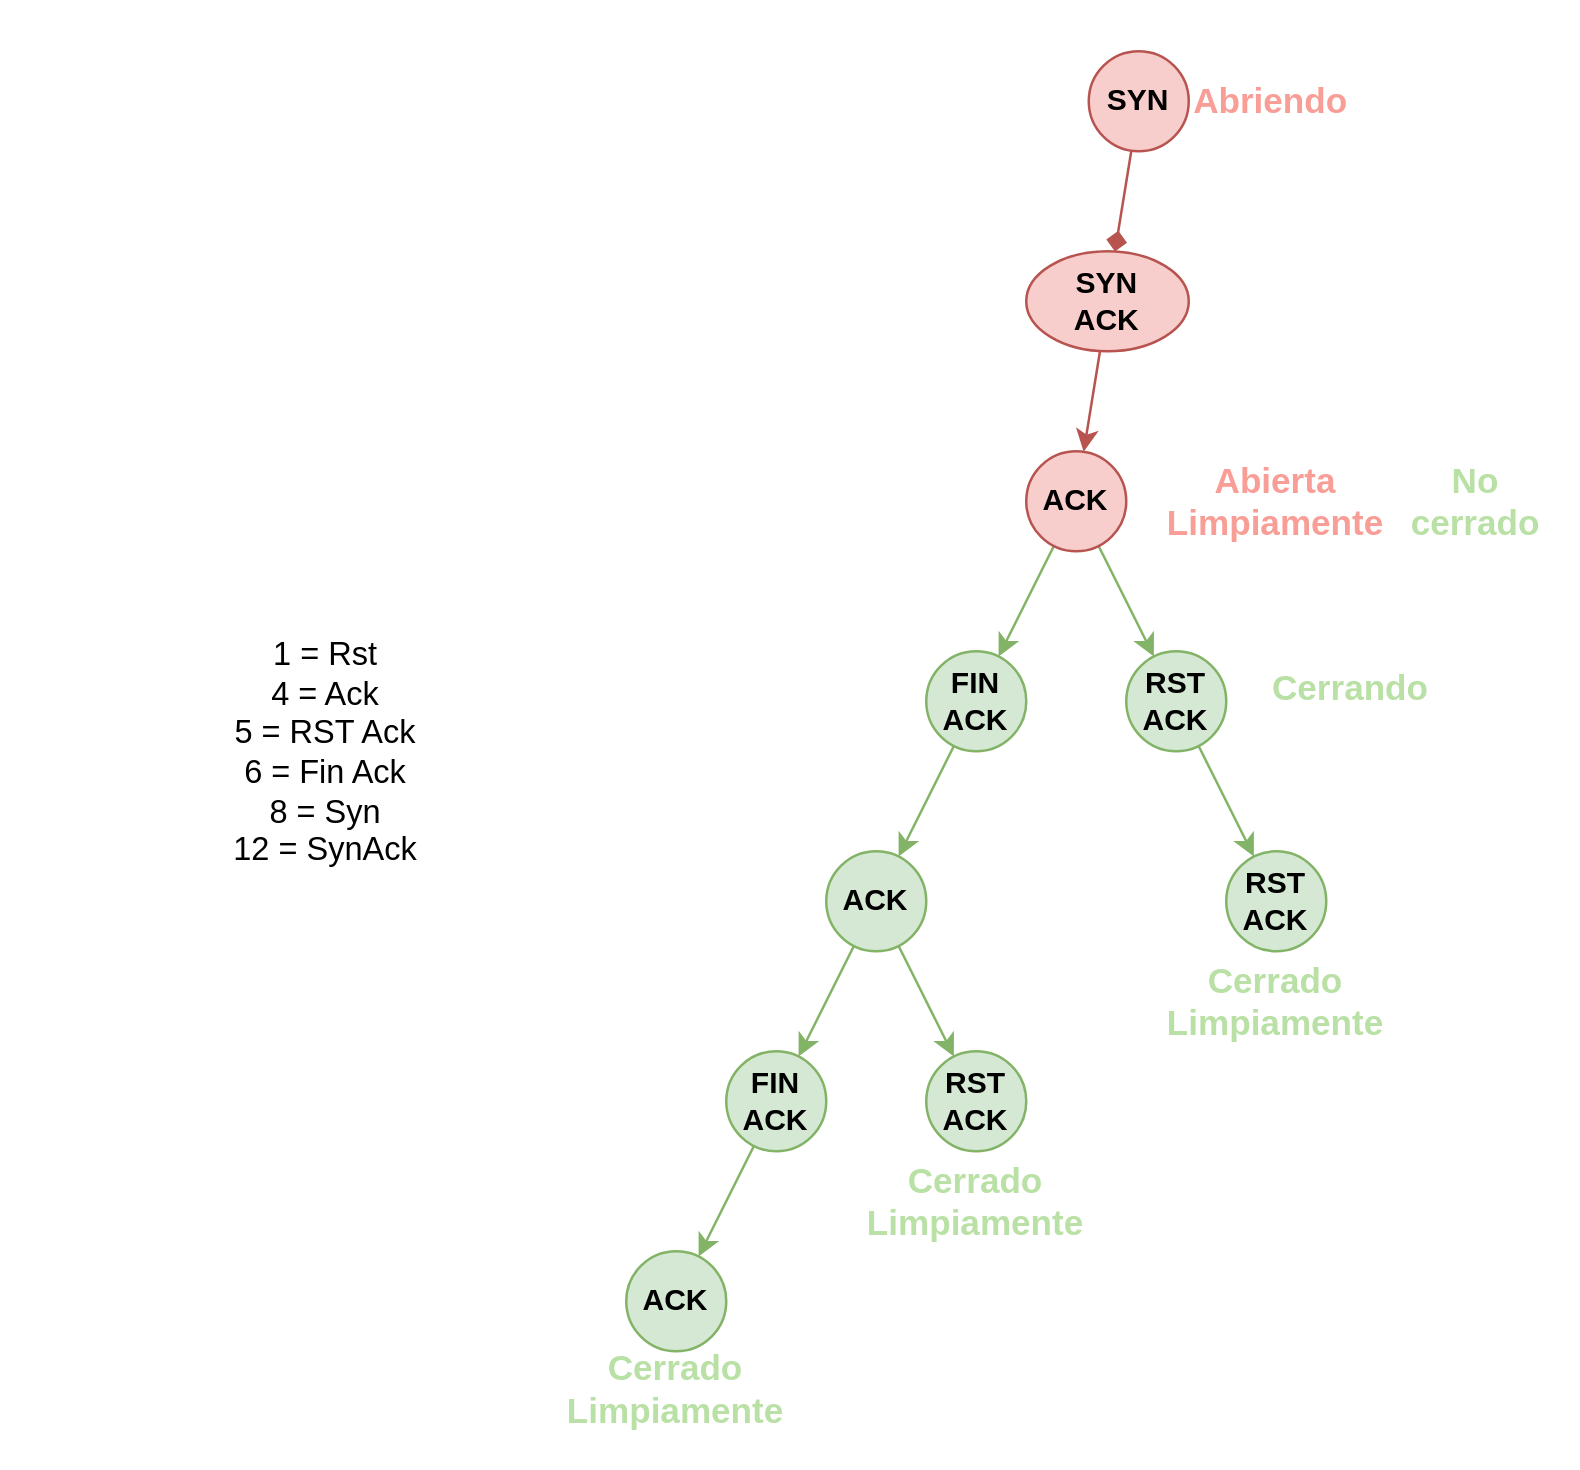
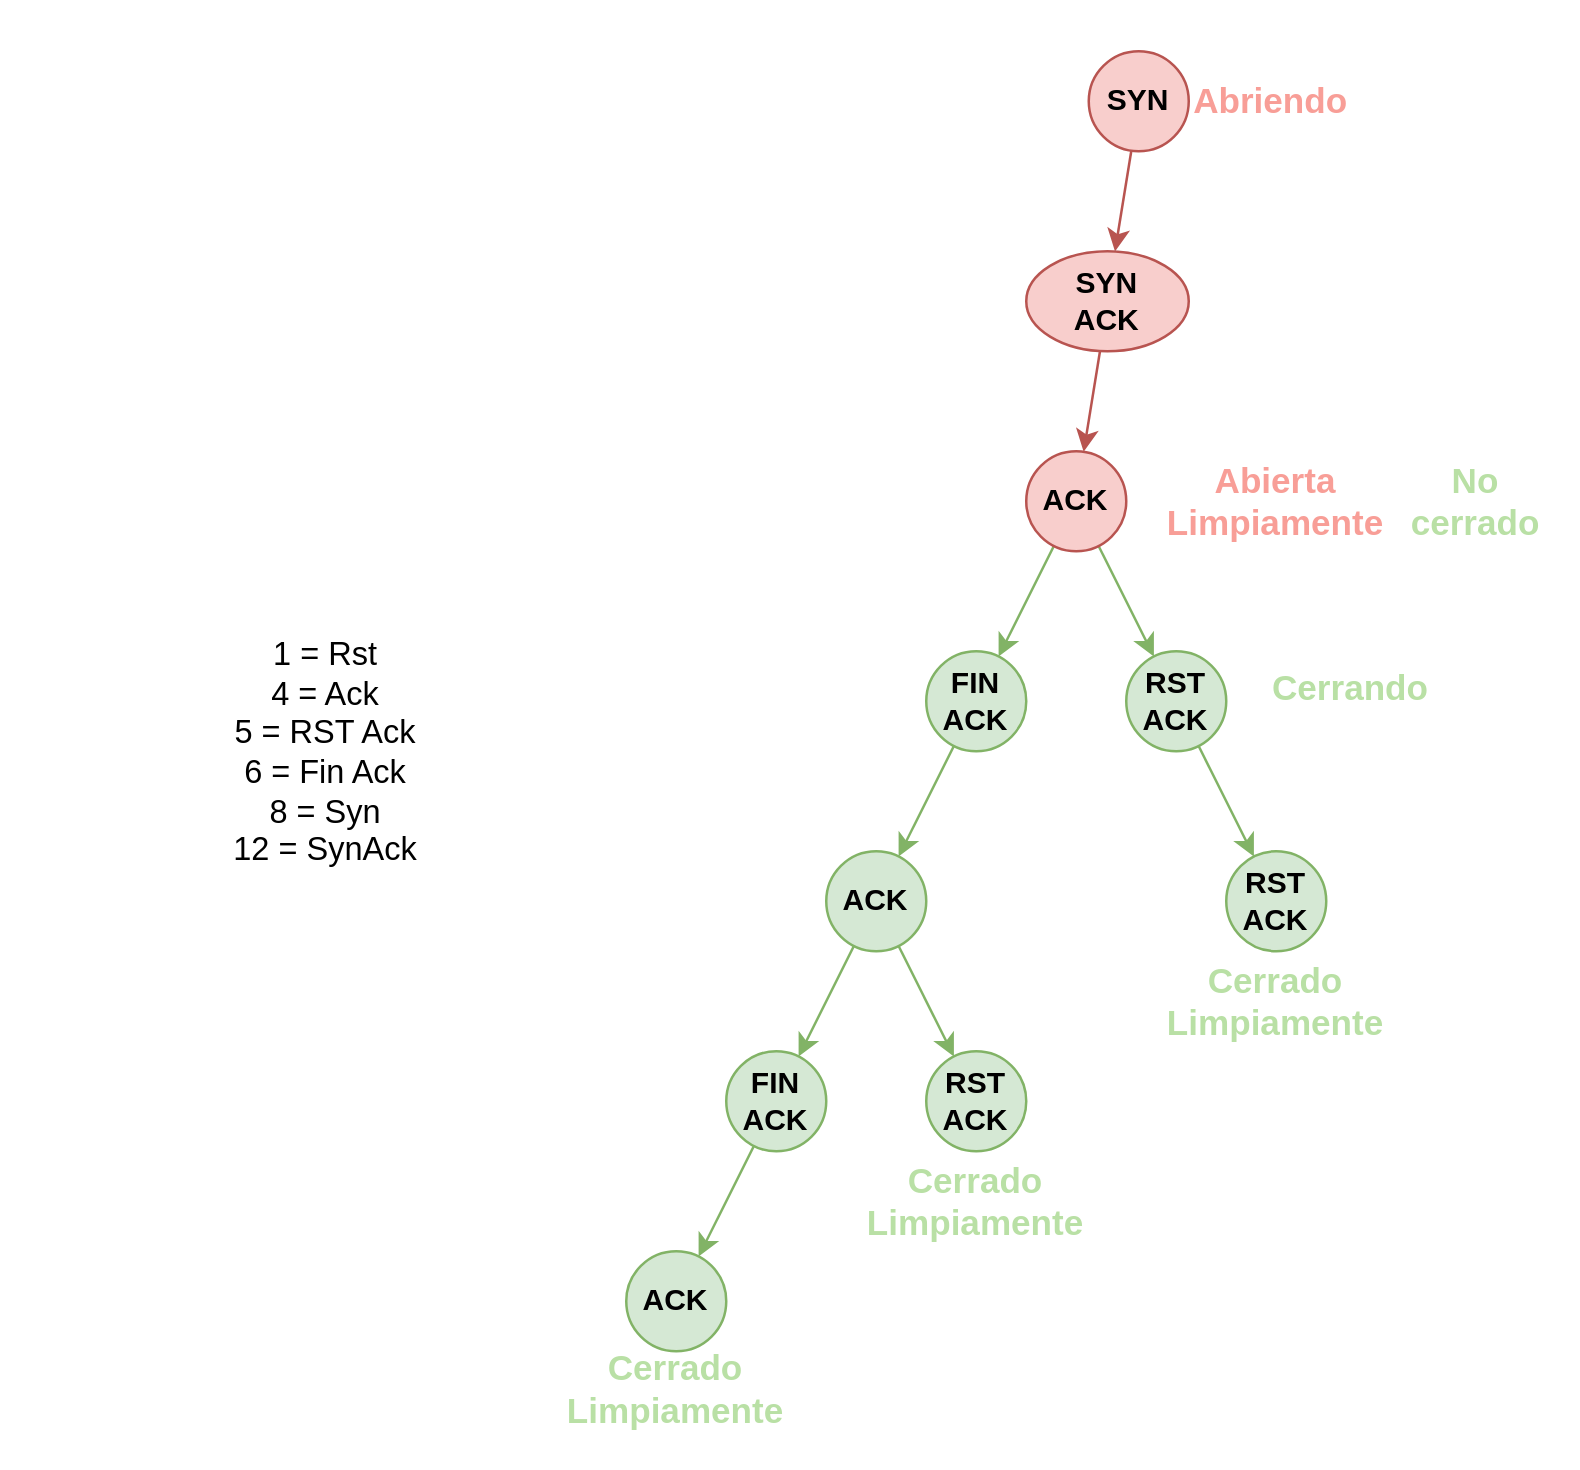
- <mxCell id="2" value="" style="edgeStyle=none;rounded=0;orthogonalLoop=1;jettySize=auto;html=1;fontStyle=1;fontSize=12;fillColor=#f8cecc;strokeColor=#b85450;endArrow=diamond;" parent="1" source="3" target="5" edge="1"><mxGeometry relative="1" as="geometry" /></mxCell>
+ <mxCell id="2" value="" style="edgeStyle=none;rounded=0;orthogonalLoop=1;jettySize=auto;html=1;fontStyle=1;fontSize=12;fillColor=#f8cecc;strokeColor=#b85450;" parent="1" source="3" target="5" edge="1"><mxGeometry relative="1" as="geometry" /></mxCell>
